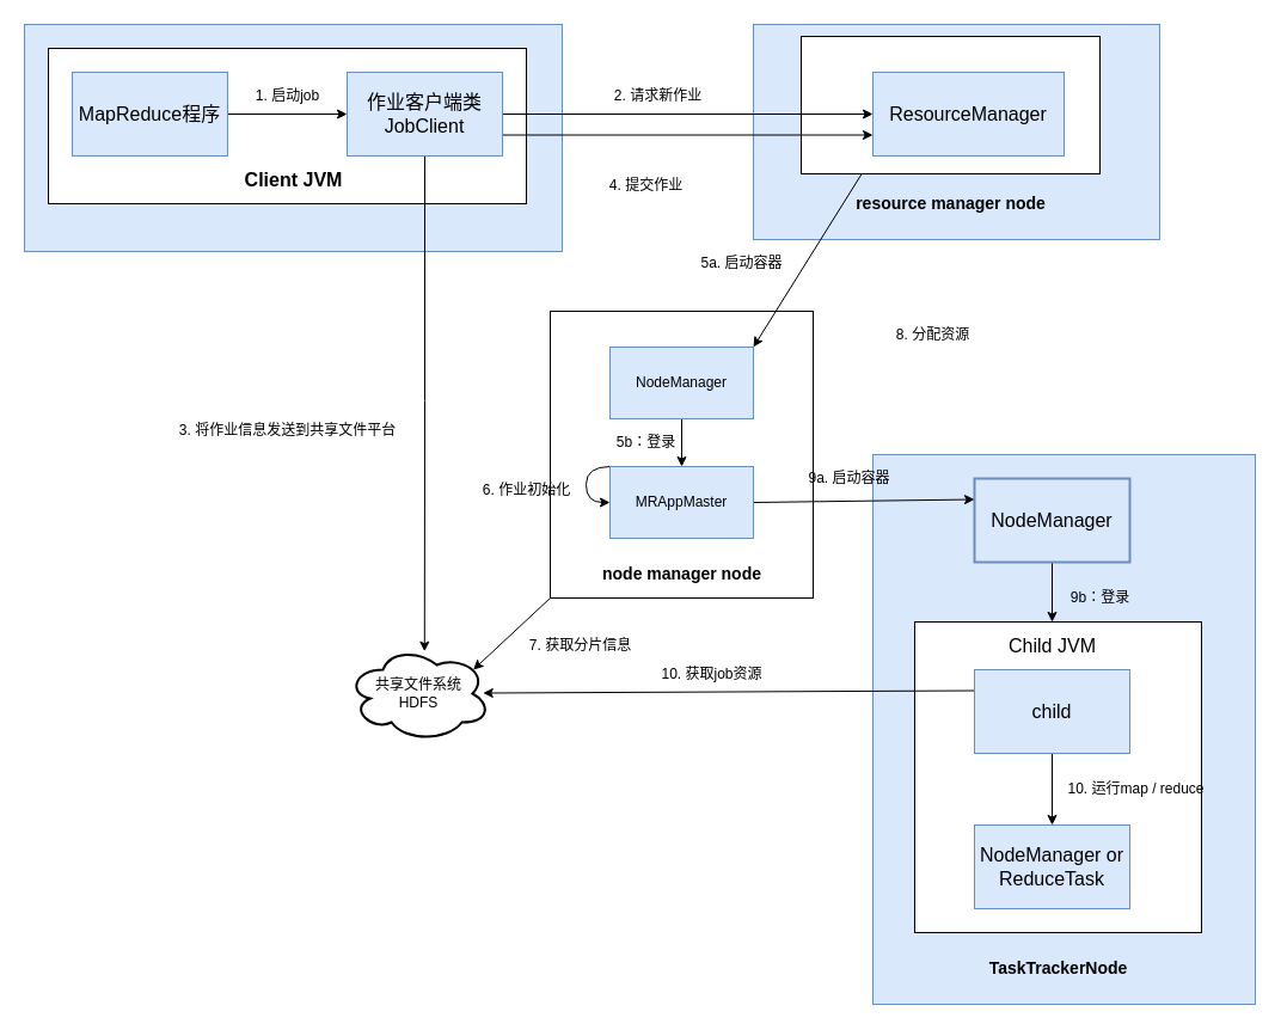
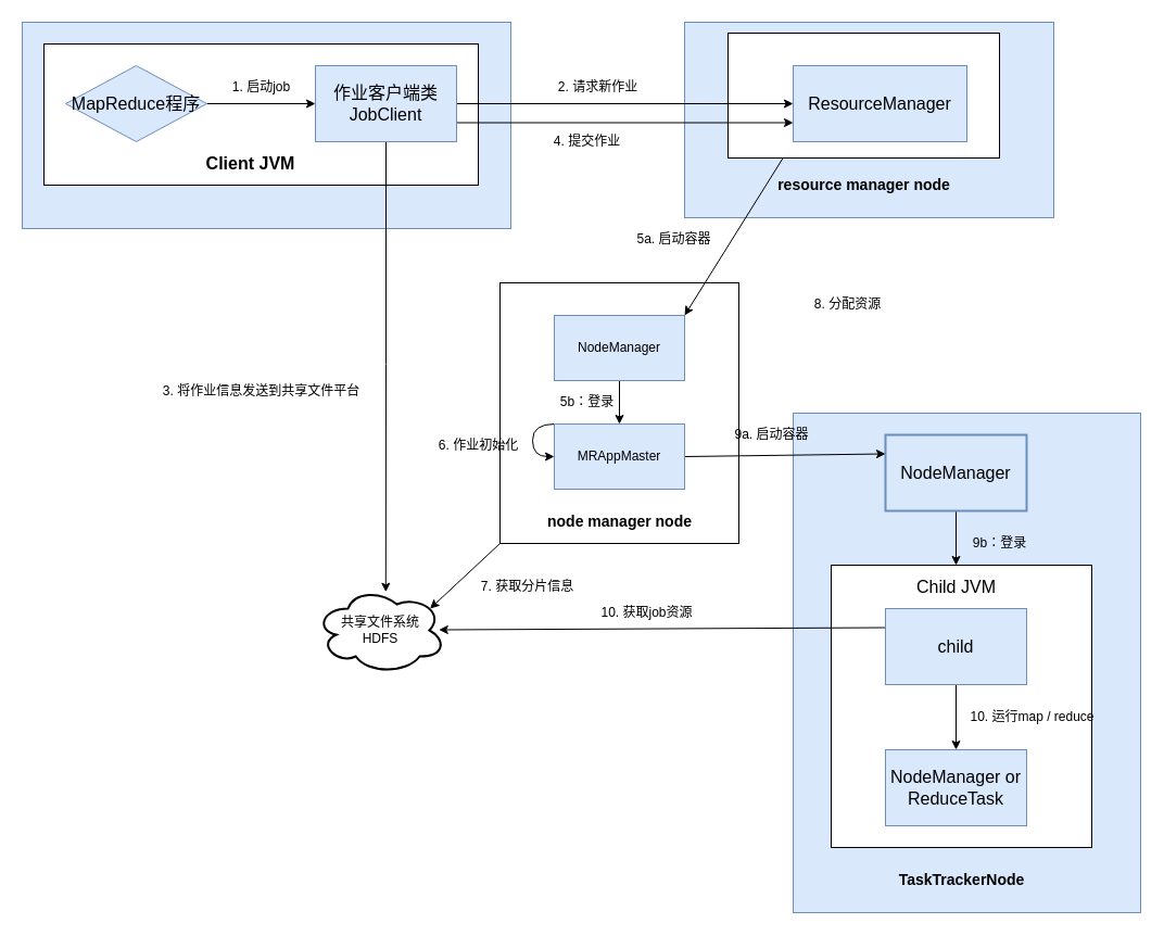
- <mxCell id="12" value="&lt;font style=&quot;font-size: 16px&quot;&gt;MapReduce程序&lt;/font&gt;" style="rounded=0;whiteSpace=wrap;html=1;fillColor=#dae8fc;strokeColor=#6c8ebf;" vertex="1" parent="1"><mxGeometry x="60" y="60" width="130" height="70" as="geometry" /></mxCell>
+ <mxCell id="12" value="&lt;font style=&quot;font-size: 16px&quot;&gt;MapReduce程序&lt;/font&gt;" style="rhombus;whiteSpace=wrap;html=1;fillColor=#dae8fc;strokeColor=#6c8ebf;" vertex="1" parent="1"><mxGeometry x="60" y="60" width="130" height="70" as="geometry" /></mxCell>
- <mxCell id="17" value="&lt;b&gt;&lt;font style=&quot;font-size: 16px&quot;&gt;Client JVM&lt;/font&gt;&lt;/b&gt;" style="text;html=1;align=center;verticalAlign=middle;resizable=0;points=[];autosize=1;strokeColor=none;" vertex="1" parent="1"><mxGeometry x="195" y="140" width="100" height="20" as="geometry" /></mxCell>
+ <mxCell id="17" value="&lt;b&gt;&lt;font style=&quot;font-size: 16px&quot;&gt;Client JVM&lt;/font&gt;&lt;/b&gt;" style="text;html=1;align=center;verticalAlign=middle;resizable=0;points=[];autosize=1;strokeColor=none;" vertex="1" parent="1"><mxGeometry x="180" y="140" width="100" height="20" as="geometry" /></mxCell>
- <mxCell id="21" value="4. 提交作业" style="text;html=1;align=center;verticalAlign=middle;resizable=0;points=[];autosize=1;strokeColor=none;" vertex="1" parent="1"><mxGeometry x="495" y="145" width="90" height="20" as="geometry" /></mxCell>
+ <mxCell id="21" value="4. 提交作业" style="text;html=1;align=center;verticalAlign=middle;resizable=0;points=[];autosize=1;strokeColor=none;" vertex="1" parent="1"><mxGeometry x="495" y="120" width="90" height="20" as="geometry" /></mxCell>
